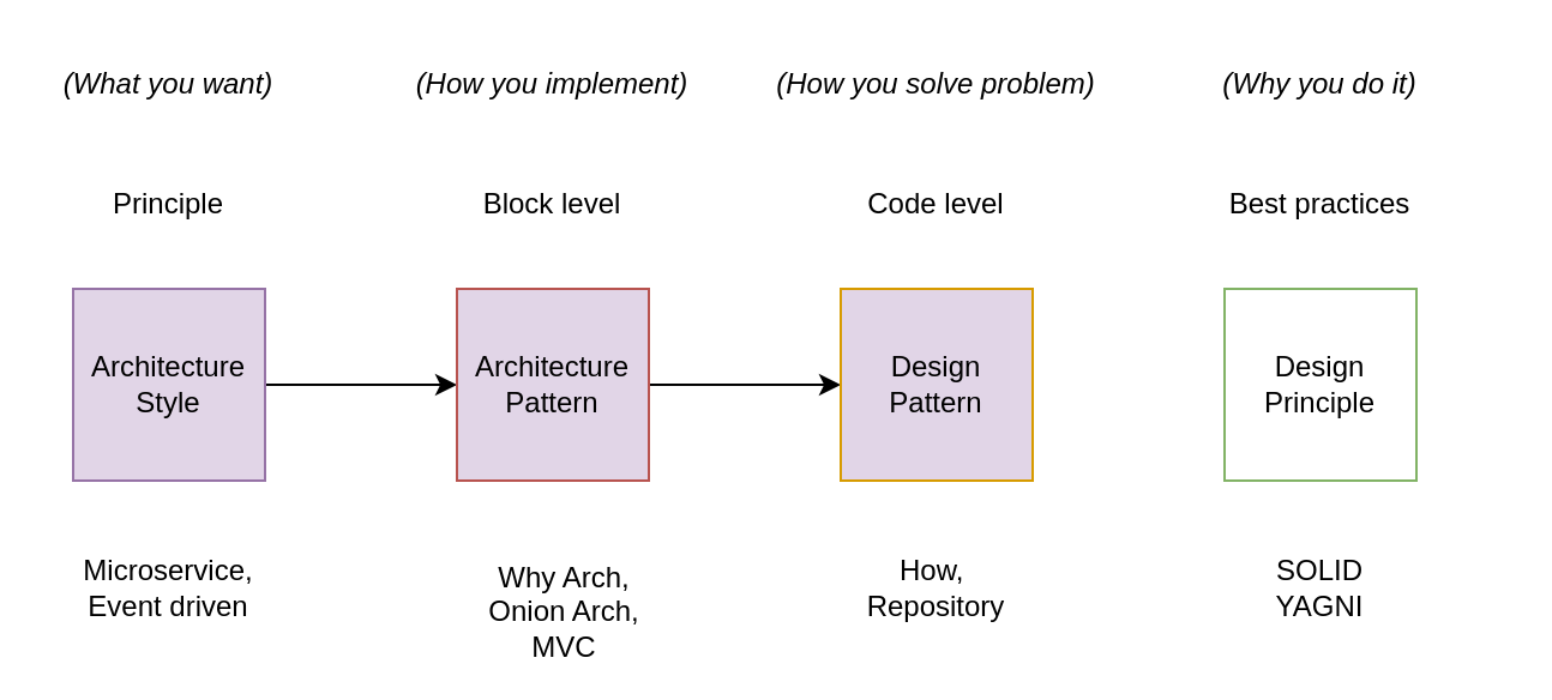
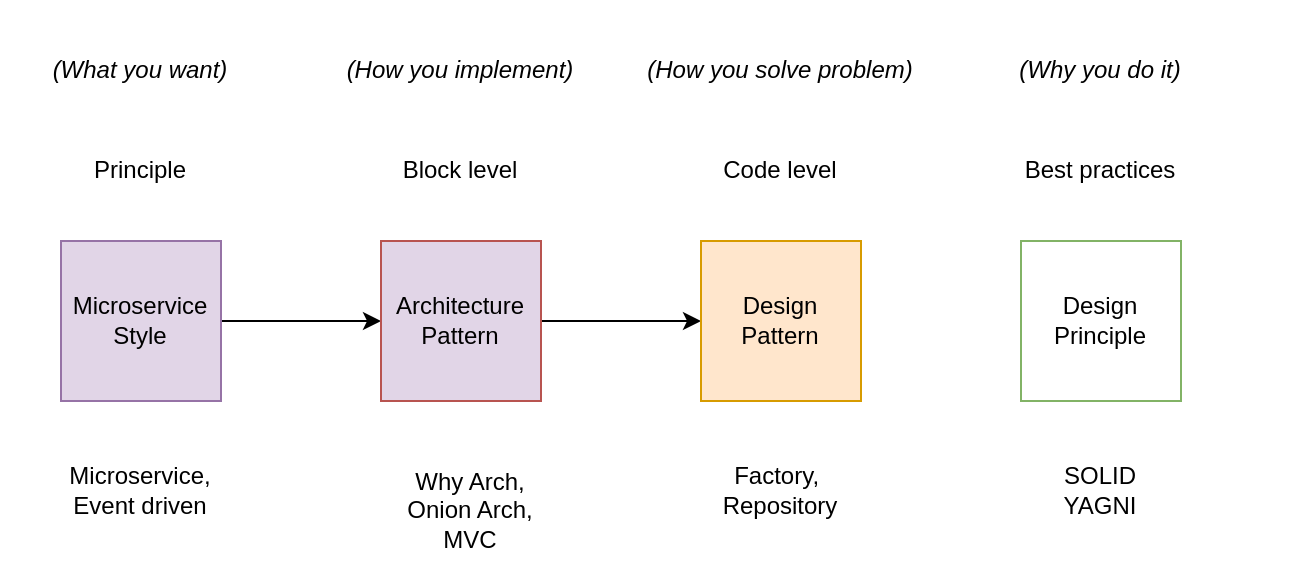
- <mxCell id="3" value="Architecture&lt;br&gt;Style" style="whiteSpace=wrap;html=1;aspect=fixed;fillColor=#e1d5e7;strokeColor=#9673a6;" vertex="1" parent="1"><mxGeometry x="30" y="120" width="80" height="80" as="geometry" /></mxCell>
+ <mxCell id="3" value="Microservice&lt;br&gt;Style" style="whiteSpace=wrap;html=1;aspect=fixed;fillColor=#e1d5e7;strokeColor=#9673a6;" vertex="1" parent="1"><mxGeometry x="30" y="120" width="80" height="80" as="geometry" /></mxCell>
- <mxCell id="6" value="Design&lt;br&gt;Pattern" style="whiteSpace=wrap;html=1;aspect=fixed;fillColor=#e1d5e7;strokeColor=#d79b00;" vertex="1" parent="1"><mxGeometry x="350" y="120" width="80" height="80" as="geometry" /></mxCell>
+ <mxCell id="6" value="Design&lt;br&gt;Pattern" style="whiteSpace=wrap;html=1;aspect=fixed;fillColor=#ffe6cc;strokeColor=#d79b00;" vertex="1" parent="1"><mxGeometry x="350" y="120" width="80" height="80" as="geometry" /></mxCell>
- <mxCell id="19" value="How,&amp;nbsp;&lt;br&gt;Repository" style="text;html=1;strokeColor=none;fillColor=none;align=center;verticalAlign=middle;whiteSpace=wrap;rounded=0;" vertex="1" parent="1"><mxGeometry x="360" y="230" width="60" height="30" as="geometry" /></mxCell>
+ <mxCell id="19" value="Factory,&amp;nbsp;&lt;br&gt;Repository" style="text;html=1;strokeColor=none;fillColor=none;align=center;verticalAlign=middle;whiteSpace=wrap;rounded=0;" vertex="1" parent="1"><mxGeometry x="360" y="230" width="60" height="30" as="geometry" /></mxCell>
